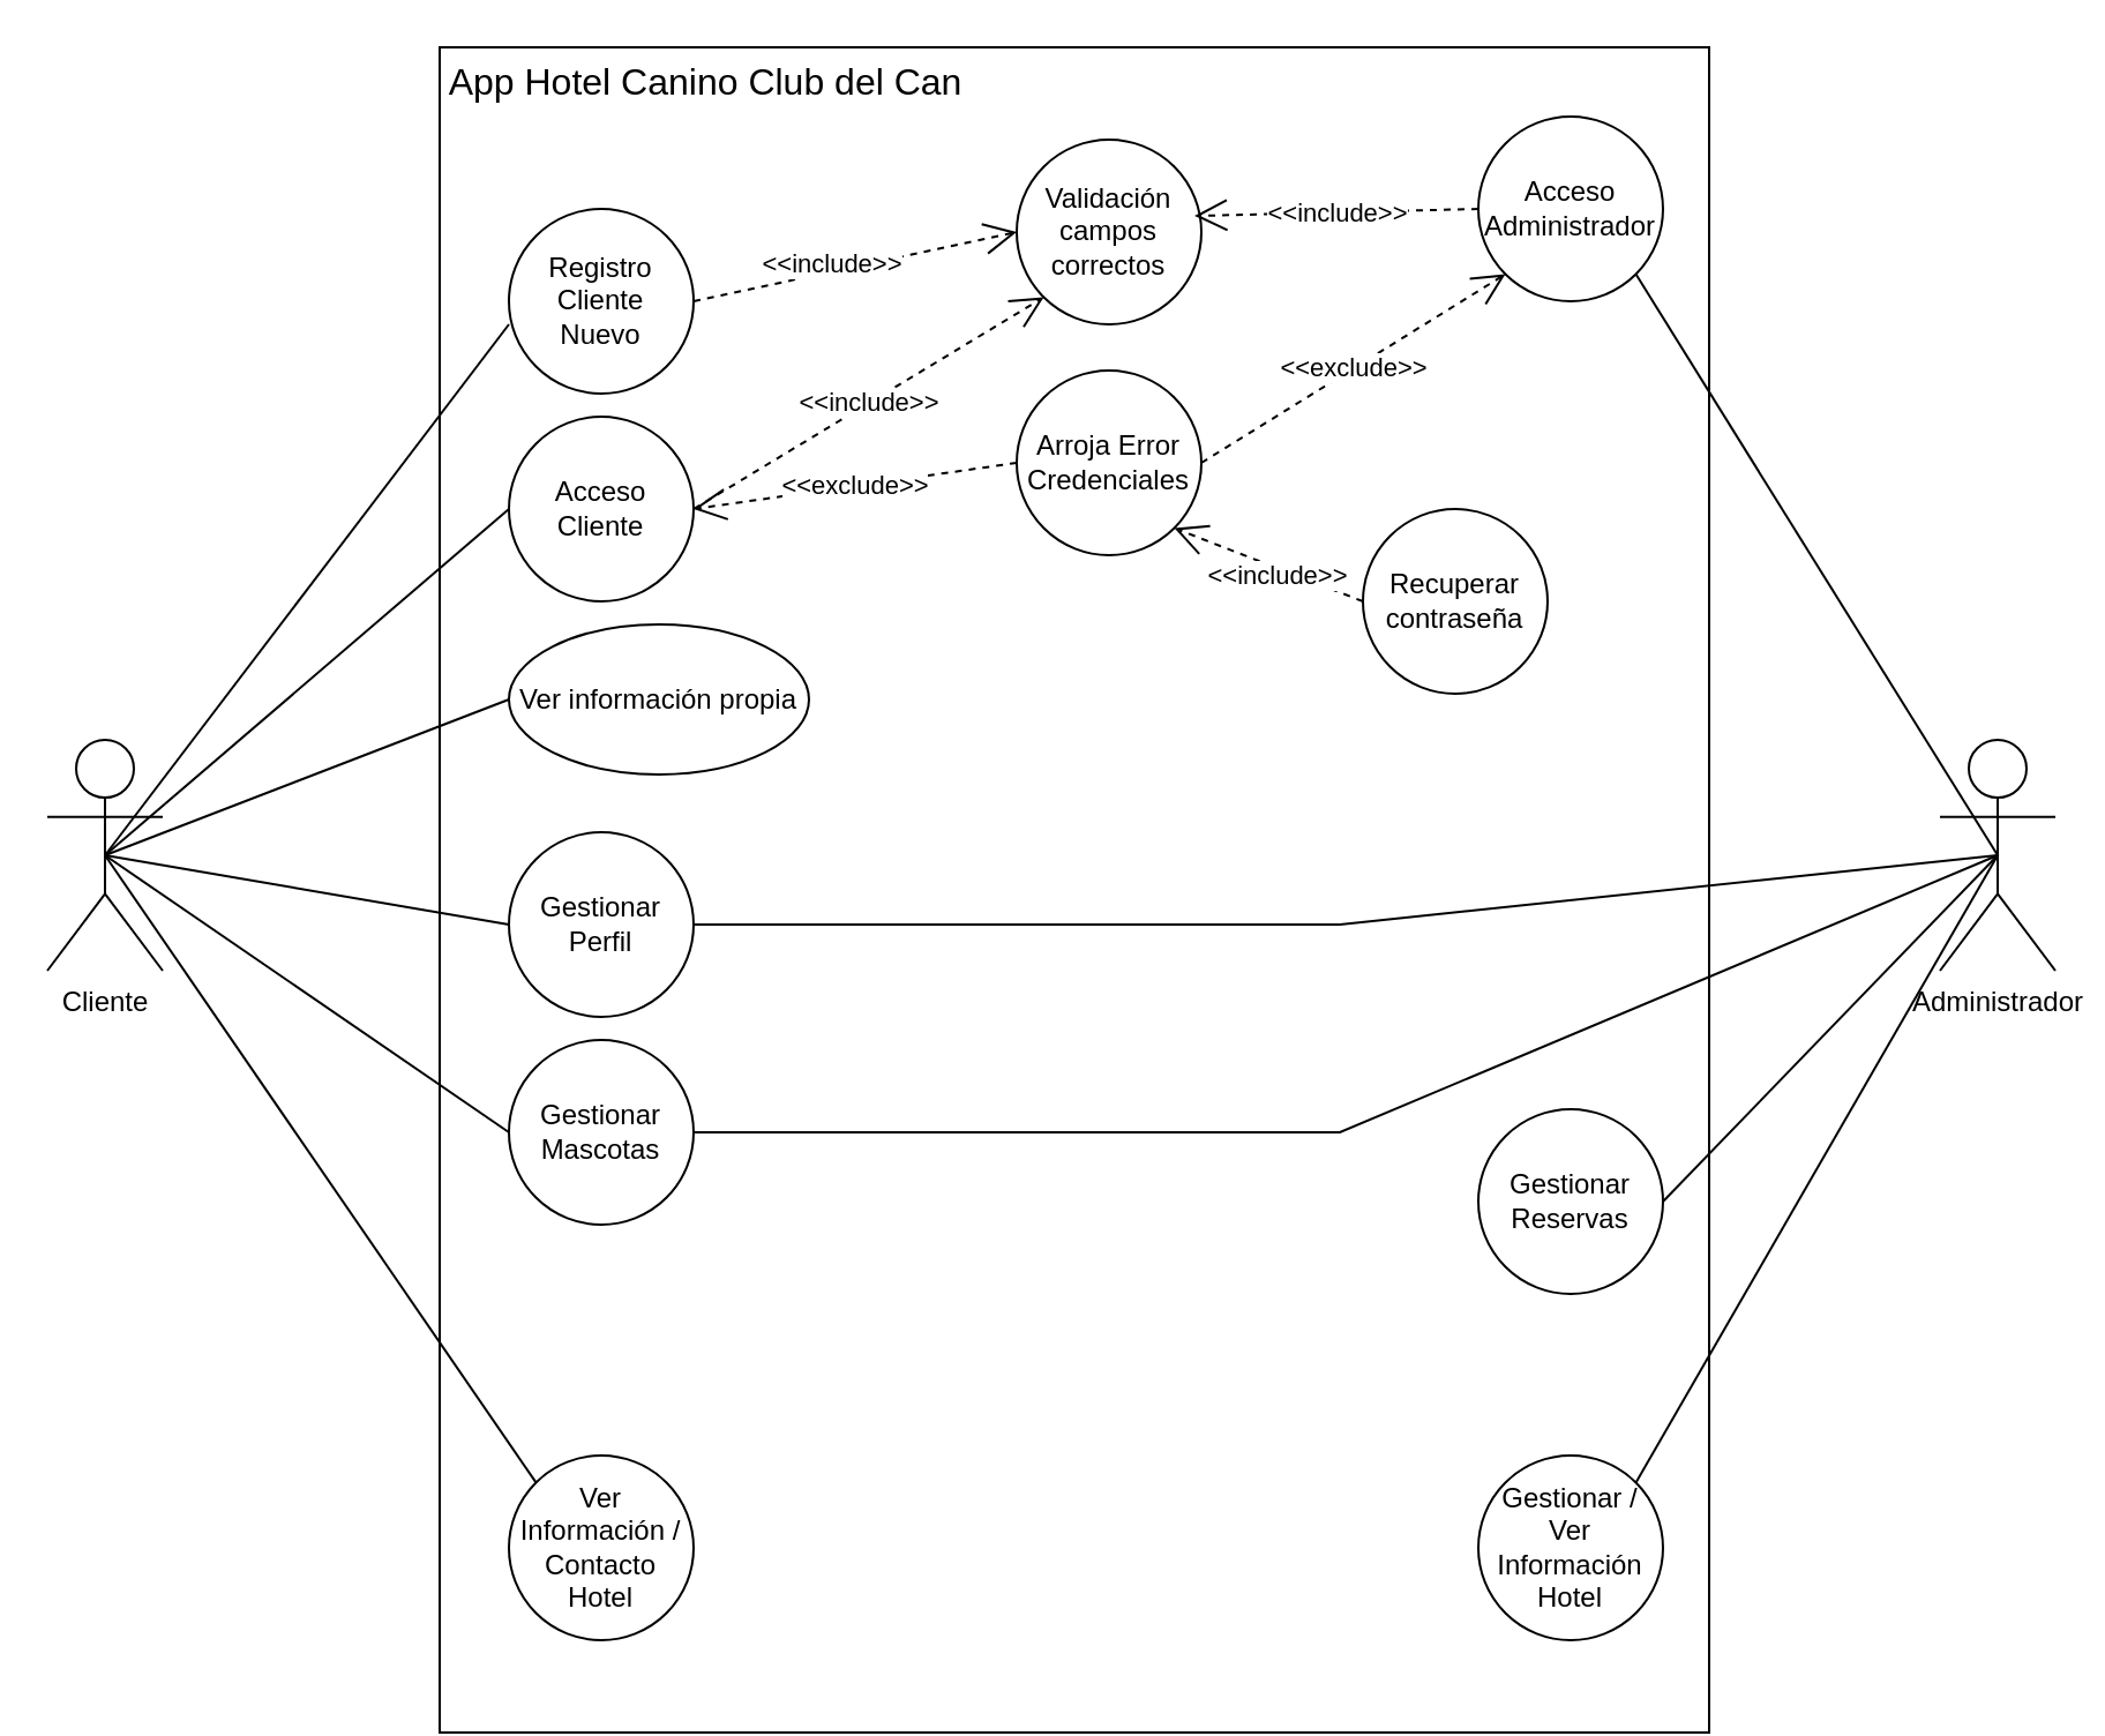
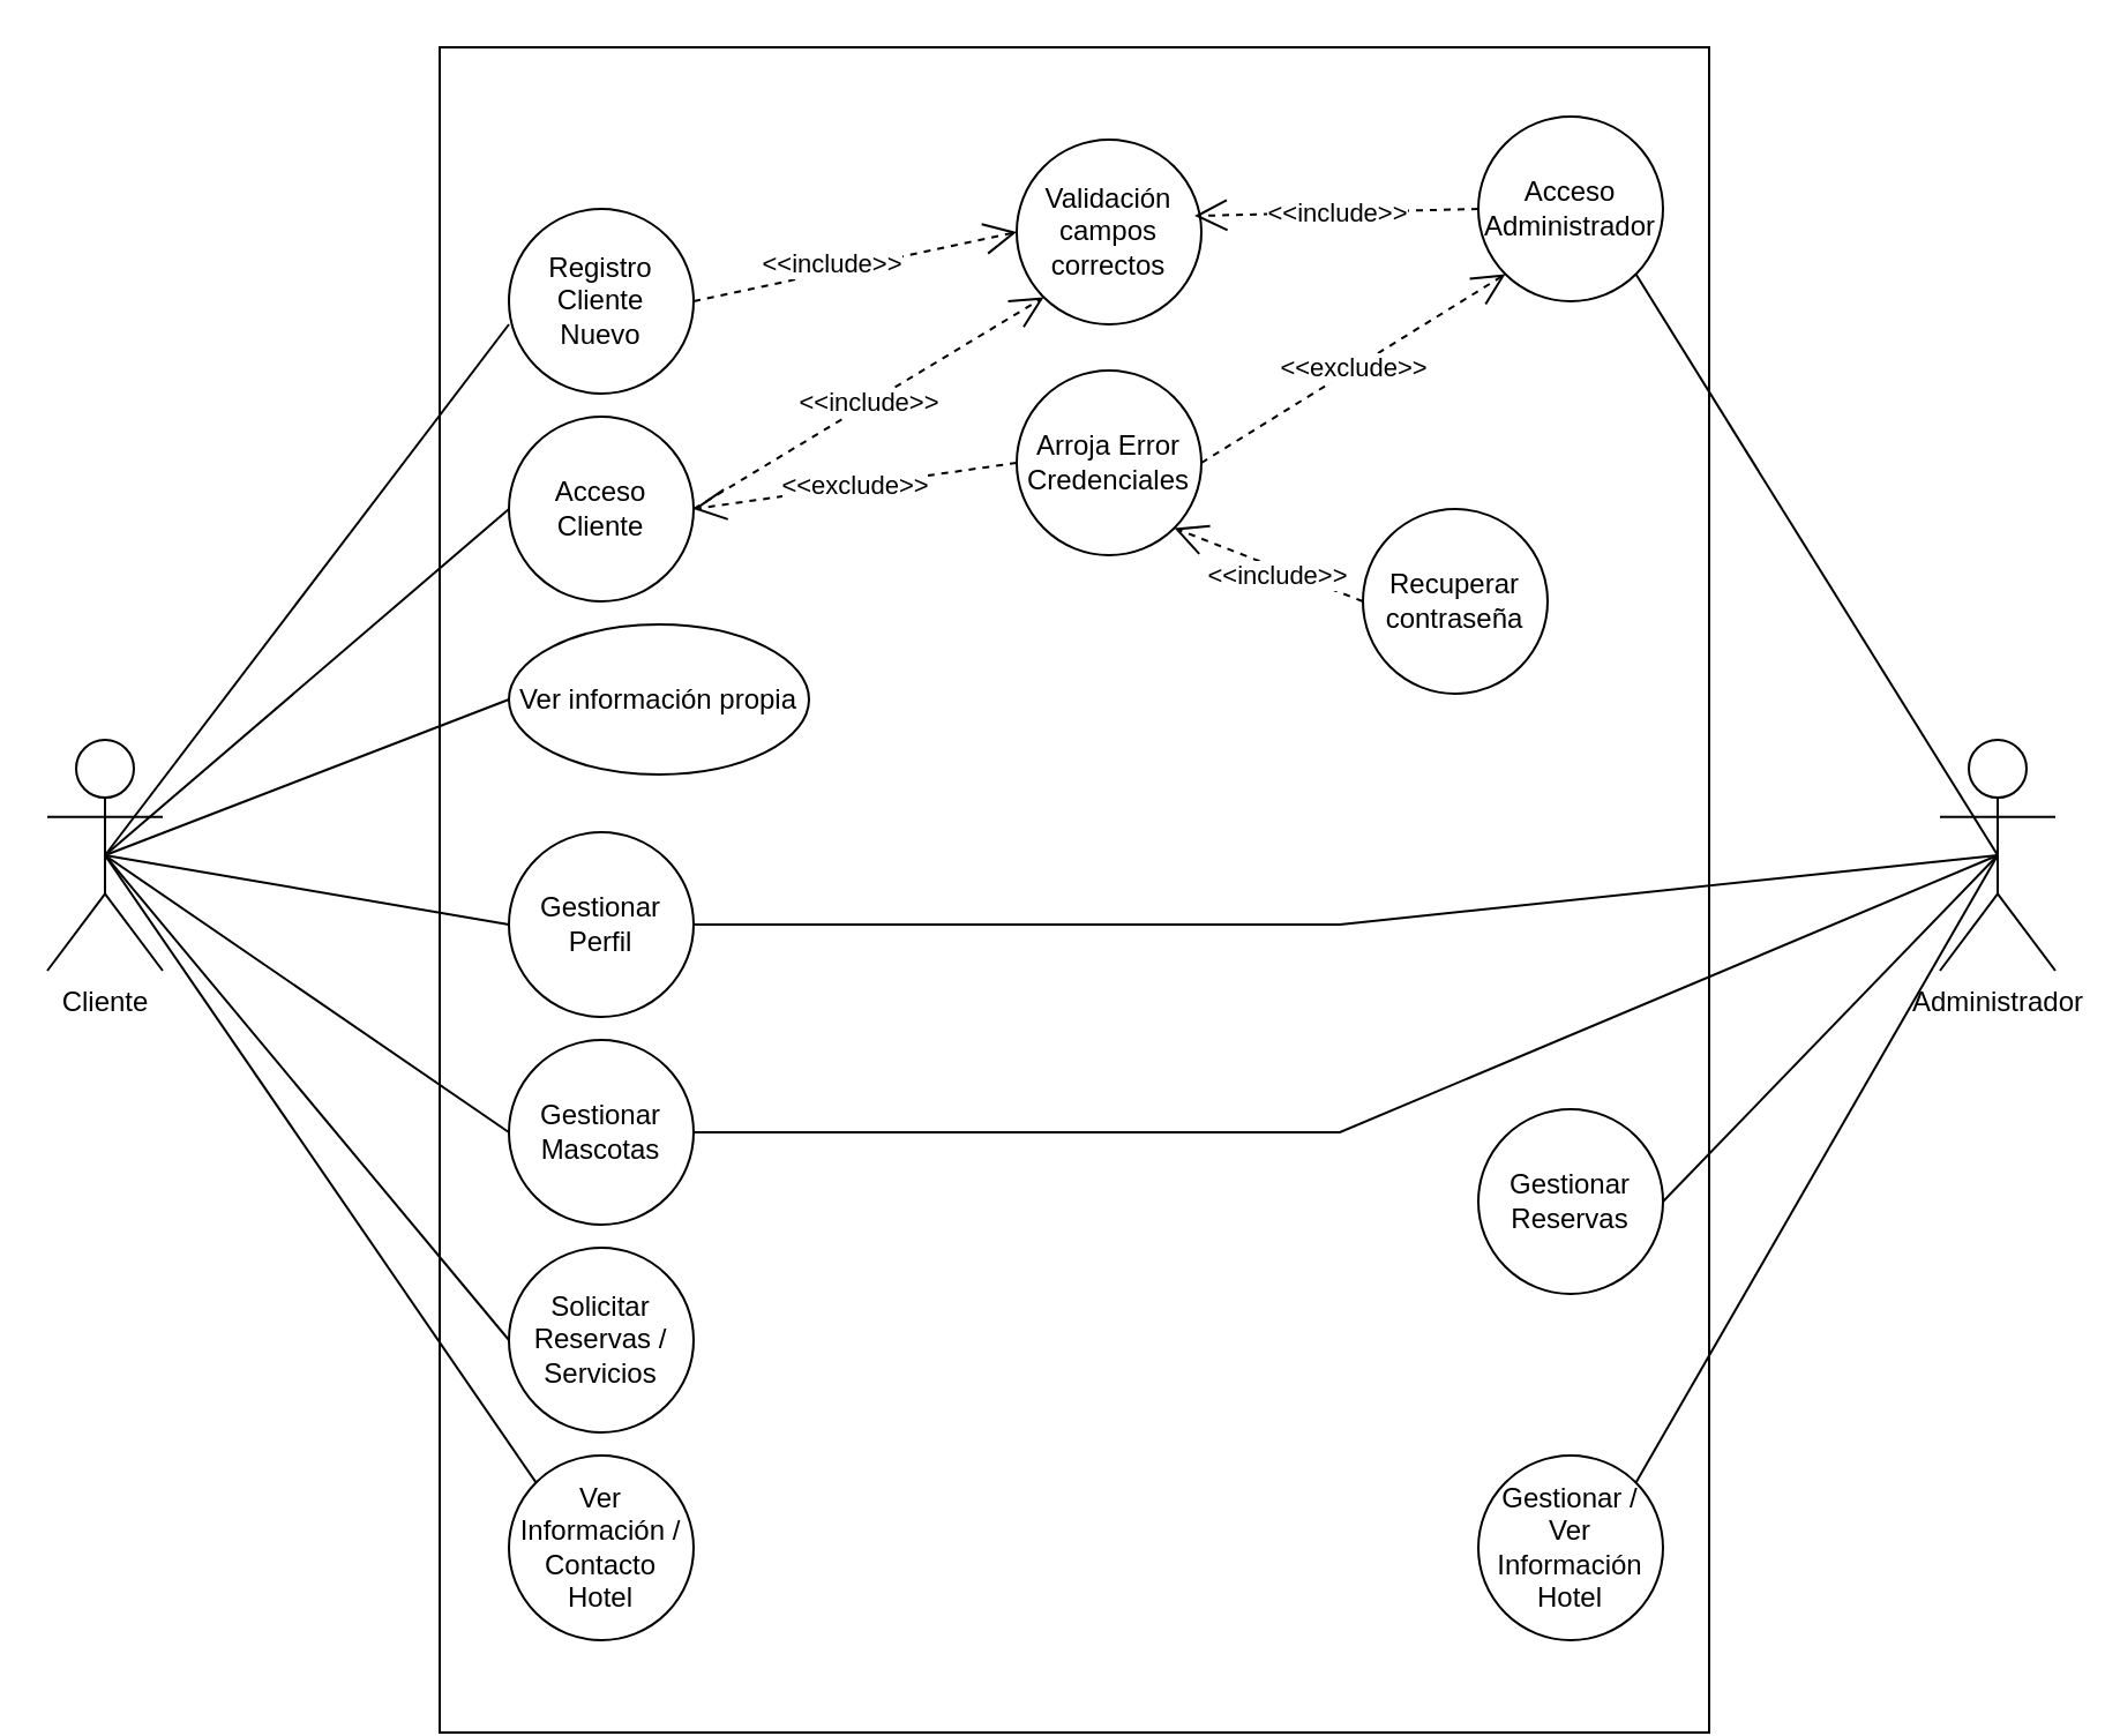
- <mxCell id="4" value="App Hotel Canino Club del Can" style="text;html=1;align=center;verticalAlign=middle;resizable=0;points=[];autosize=1;strokeColor=none;fillColor=none;fontSize=16;" vertex="1" parent="1"><mxGeometry x="180" y="20" width="250" height="30" as="geometry" /></mxCell>
+ <mxCell id="15" value="" style="endArrow=none;html=1;rounded=0;entryX=0;entryY=0.5;entryDx=0;entryDy=0;exitX=0.5;exitY=0.5;exitDx=0;exitDy=0;exitPerimeter=0;" edge="1" parent="1" source="2" target="9"><mxGeometry width="50" height="50" relative="1" as="geometry"><mxPoint x="400" y="440" as="sourcePoint" /><mxPoint x="450" y="390" as="targetPoint" /></mxGeometry></mxCell>
+ <mxCell id="9" value="Solicitar Reservas / Servicios" style="ellipse;whiteSpace=wrap;html=1;aspect=fixed;" vertex="1" parent="1"><mxGeometry x="220" y="540" width="80" height="80" as="geometry" /></mxCell>
